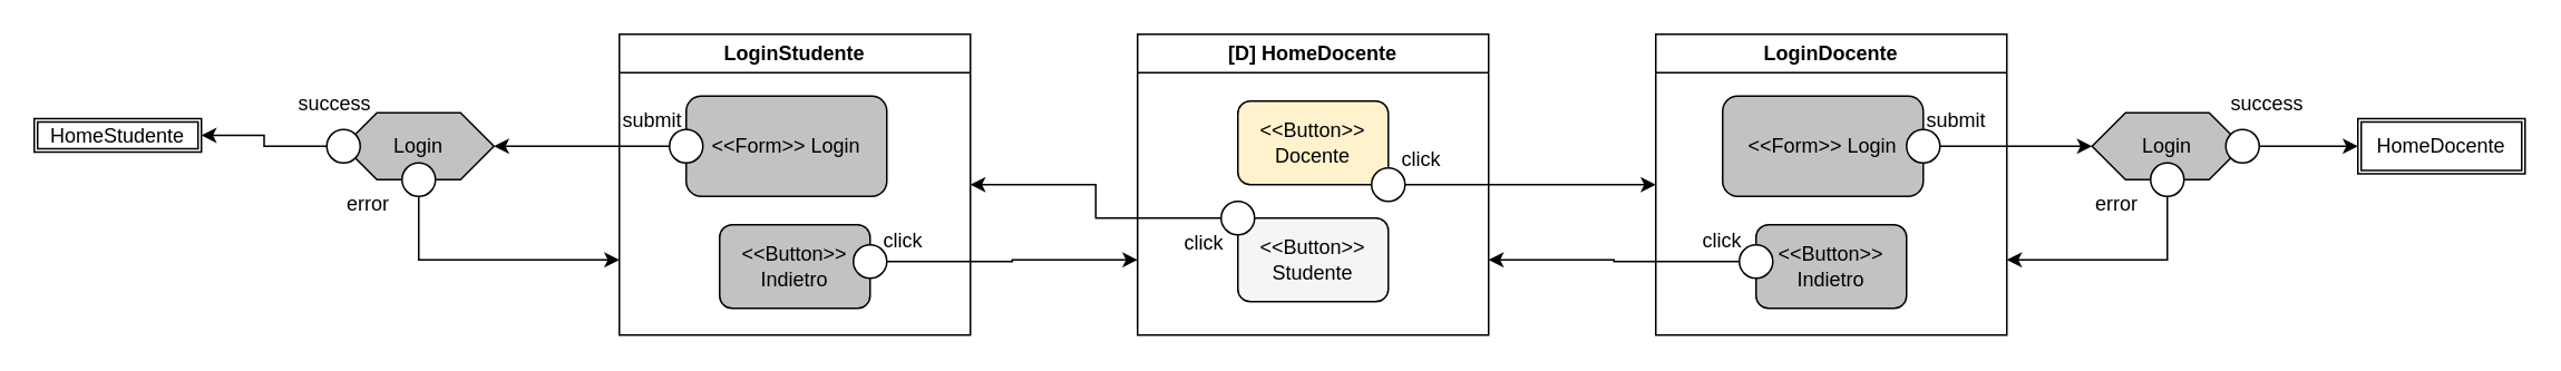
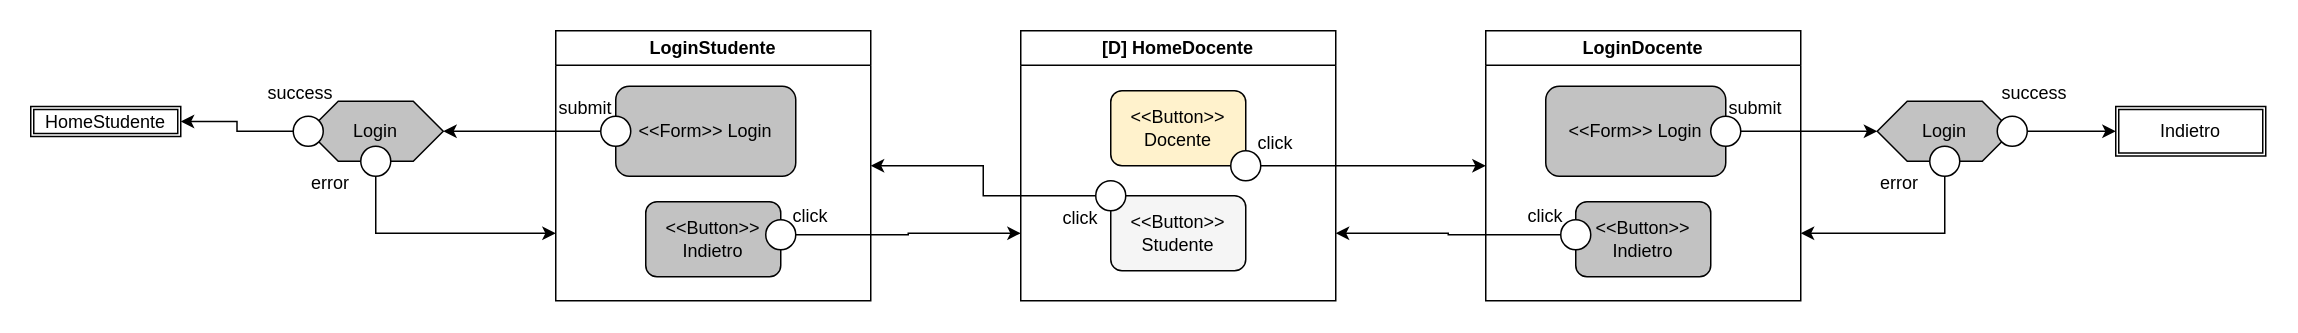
- <mxCell id="44" value="HomeDocente" style="shape=ext;double=1;rounded=0;whiteSpace=wrap;html=1;" vertex="1" parent="1"><mxGeometry x="1410" y="70.5" width="100" height="33" as="geometry" /></mxCell>
+ <mxCell id="44" value="Indietro" style="shape=ext;double=1;rounded=0;whiteSpace=wrap;html=1;" vertex="1" parent="1"><mxGeometry x="1410" y="70.5" width="100" height="33" as="geometry" /></mxCell>
